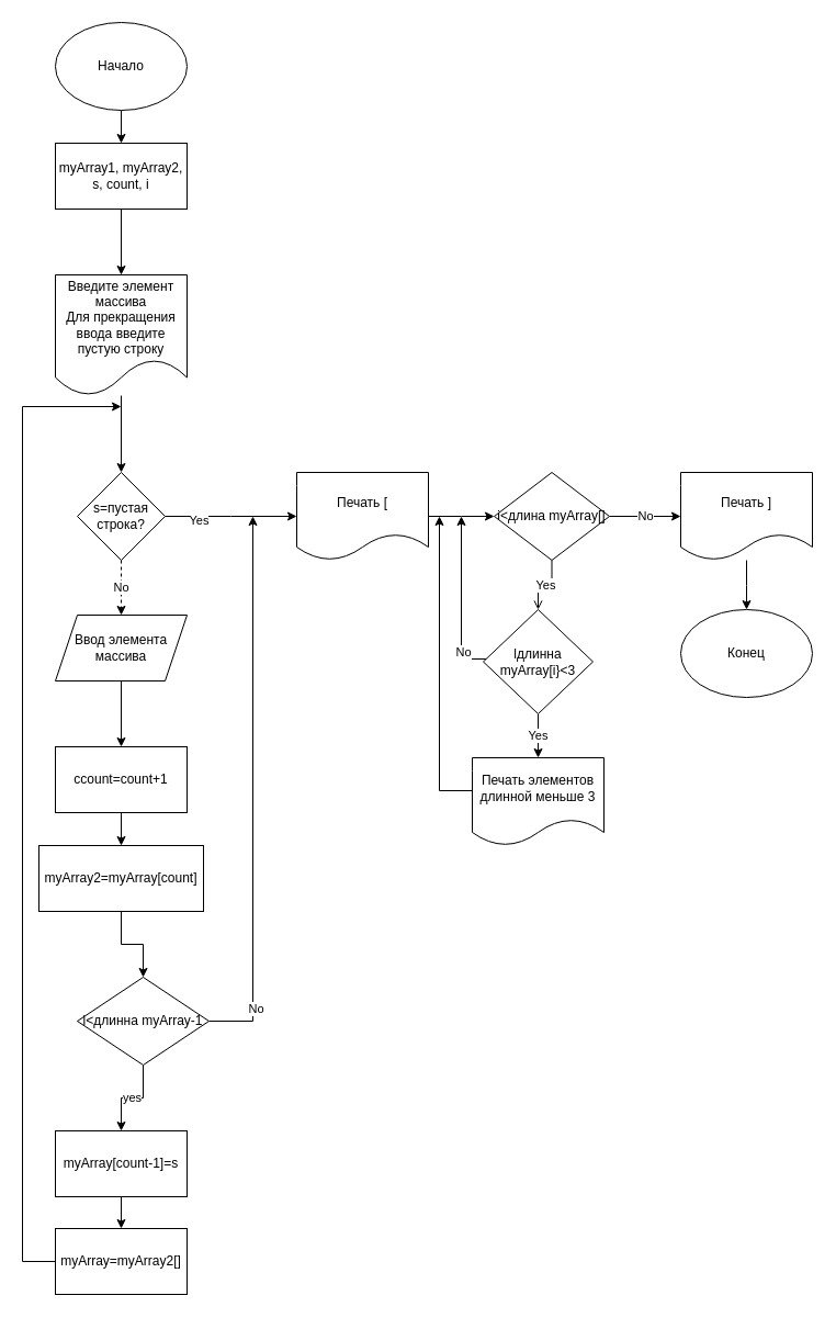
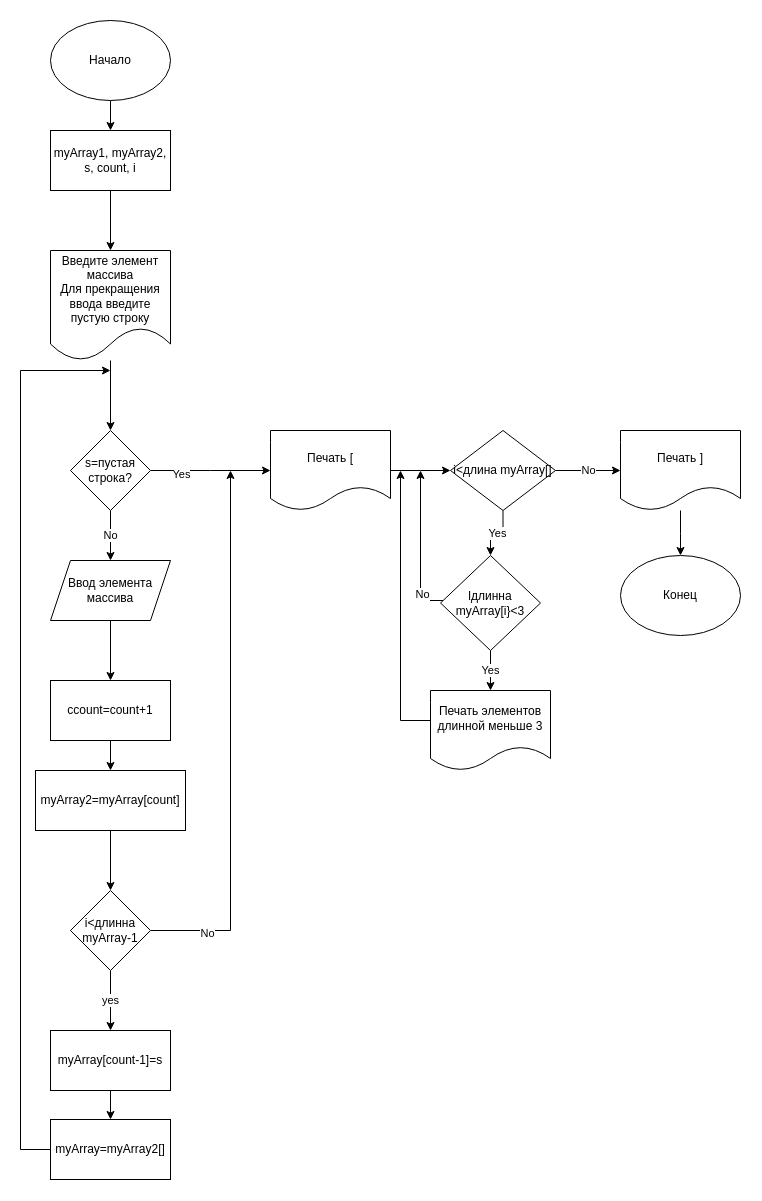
- <mxCell id="8" value="No" style="edgeStyle=orthogonalEdgeStyle;rounded=0;orthogonalLoop=1;jettySize=auto;html=1;dashed=1;" edge="1" parent="1" source="11" target="13"><mxGeometry relative="1" as="geometry" /></mxCell>
+ <mxCell id="8" value="No" style="edgeStyle=orthogonalEdgeStyle;rounded=0;orthogonalLoop=1;jettySize=auto;html=1;" edge="1" parent="1" source="11" target="13"><mxGeometry relative="1" as="geometry" /></mxCell>
- <mxCell id="26" value="Yes" style="edgeStyle=elbowEdgeStyle;rounded=0;orthogonalLoop=1;jettySize=auto;elbow=vertical;html=1;endArrow=open;" edge="1" parent="1" source="28" target="32"><mxGeometry relative="1" as="geometry" /></mxCell>
+ <mxCell id="26" value="Yes" style="edgeStyle=elbowEdgeStyle;rounded=0;orthogonalLoop=1;jettySize=auto;elbow=vertical;html=1;" edge="1" parent="1" source="28" target="32"><mxGeometry relative="1" as="geometry" /></mxCell>
- <mxCell id="21" value="i&amp;lt;длинна myArray-1" style="rhombus;whiteSpace=wrap;html=1;" vertex="1" parent="1"><mxGeometry x="70" y="890" width="120" height="80" as="geometry" /></mxCell>
+ <mxCell id="21" value="i&amp;lt;длинна myArray-1" style="rhombus;whiteSpace=wrap;html=1;" vertex="1" parent="1"><mxGeometry x="70" y="890" width="80" height="80" as="geometry" /></mxCell>
